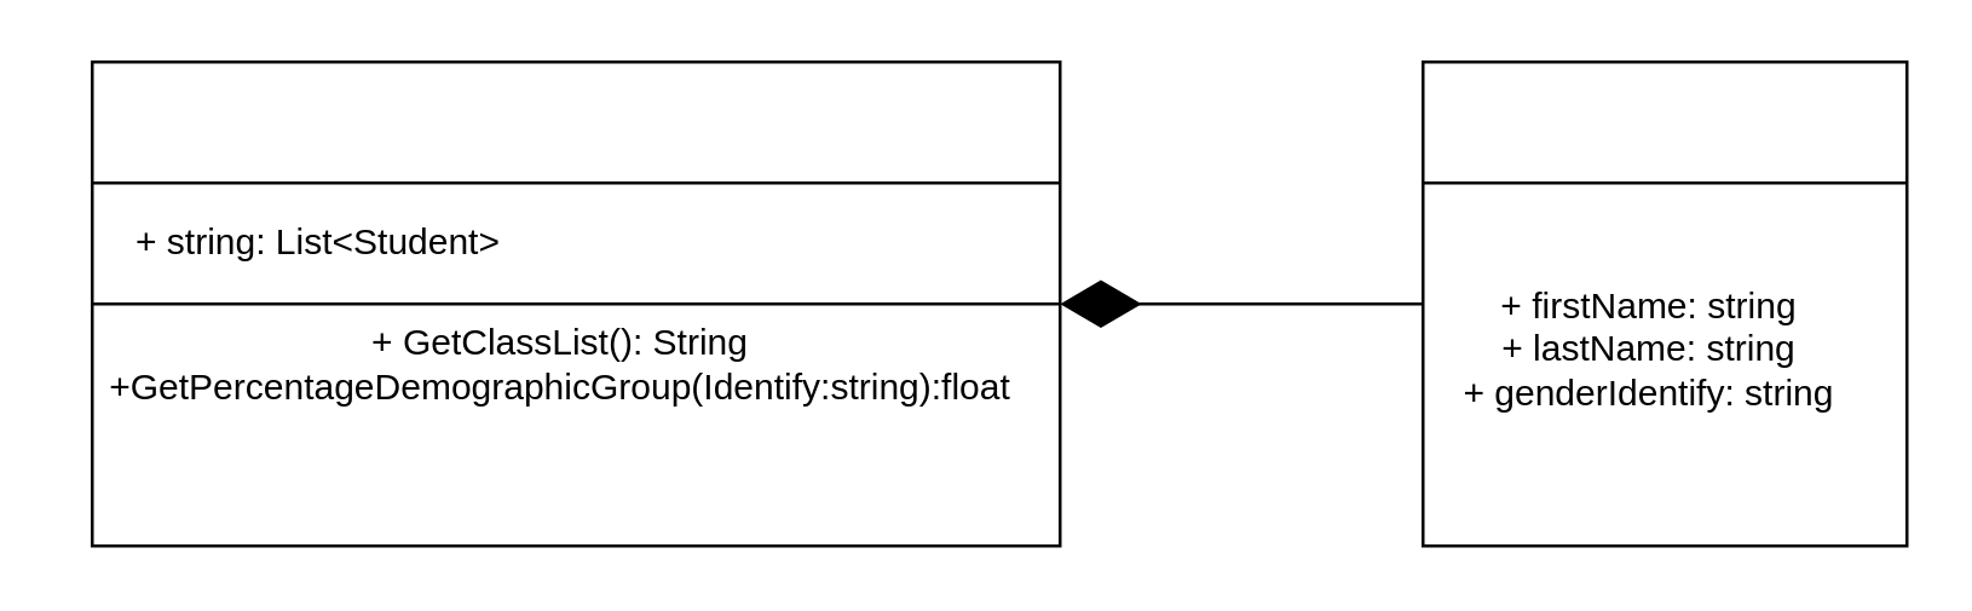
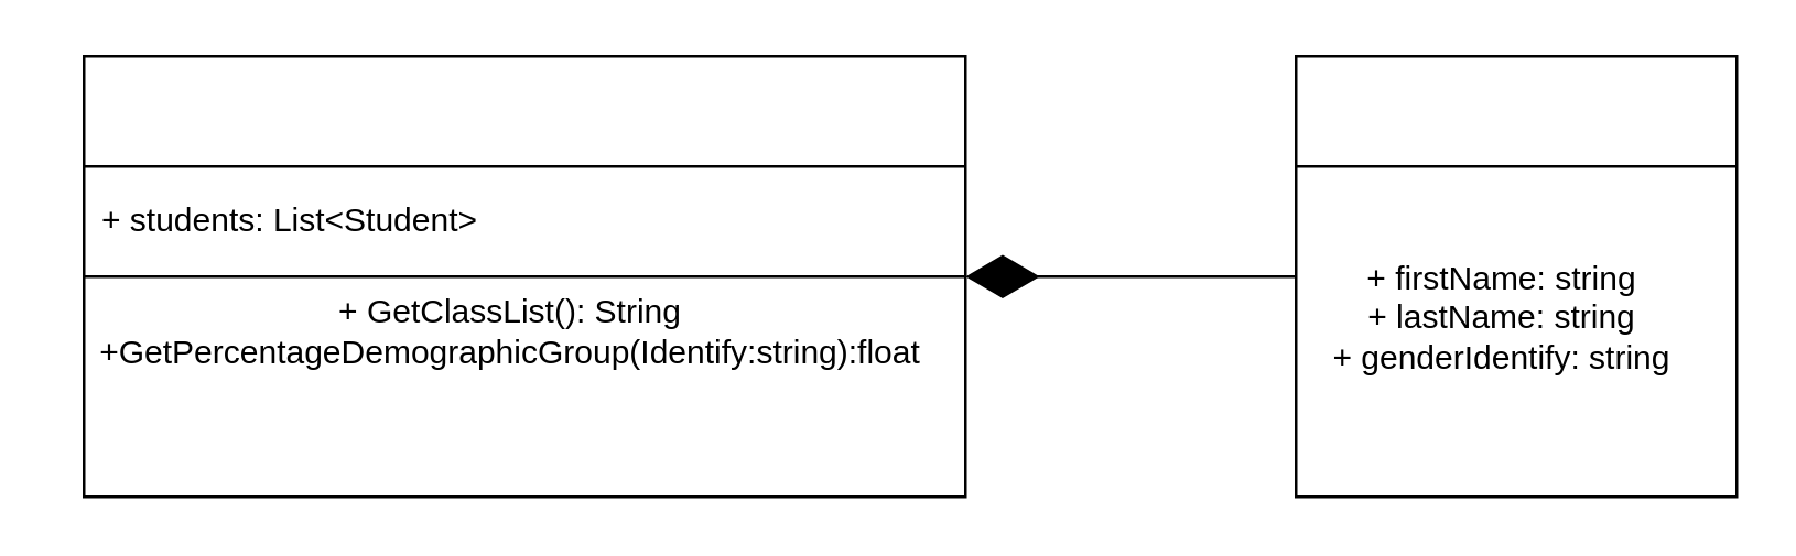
- <mxCell id="5" value="+ string: List&amp;lt;Student&amp;gt;" style="text;html=1;strokeColor=none;fillColor=none;align=center;verticalAlign=middle;whiteSpace=wrap;rounded=0;" vertex="1" parent="1"><mxGeometry x="20" y="70" width="170" height="20" as="geometry" /></mxCell>
+ <mxCell id="5" value="+ students: List&amp;lt;Student&amp;gt;" style="text;html=1;strokeColor=none;fillColor=none;align=center;verticalAlign=middle;whiteSpace=wrap;rounded=0;" vertex="1" parent="1"><mxGeometry x="20" y="70" width="170" height="20" as="geometry" /></mxCell>
